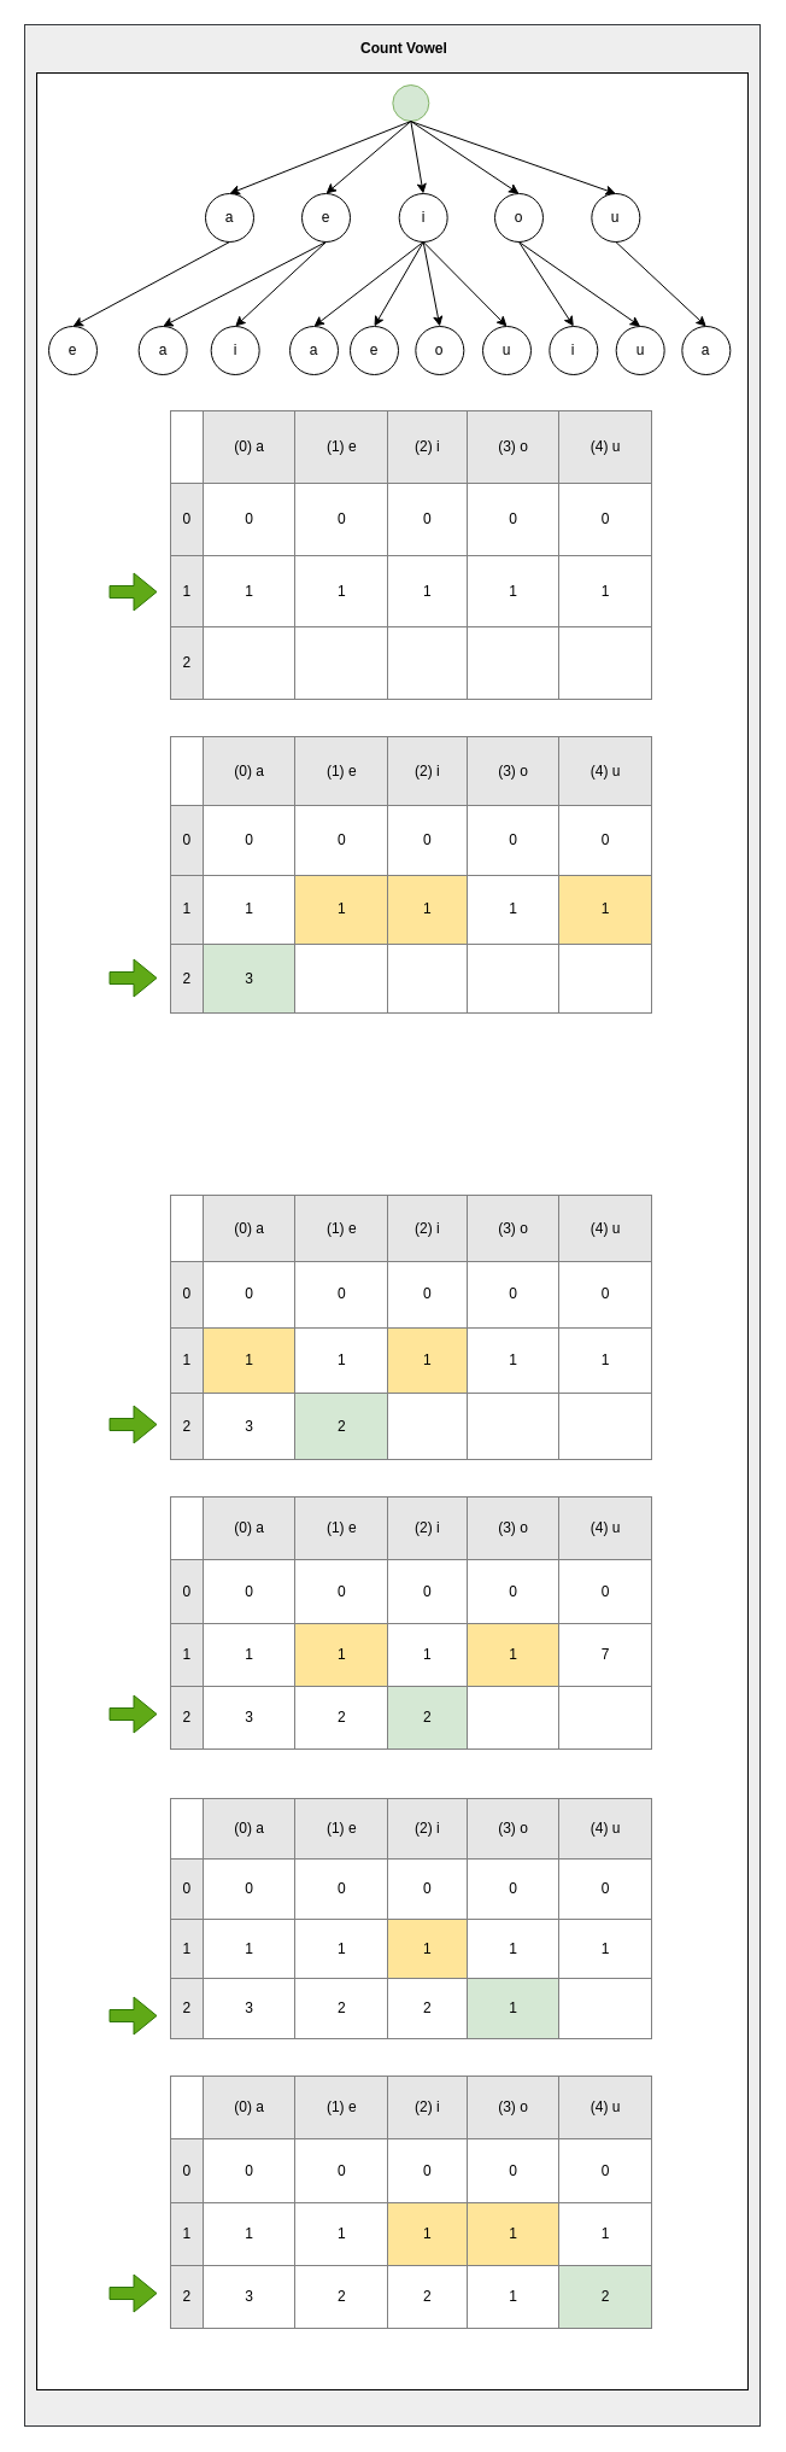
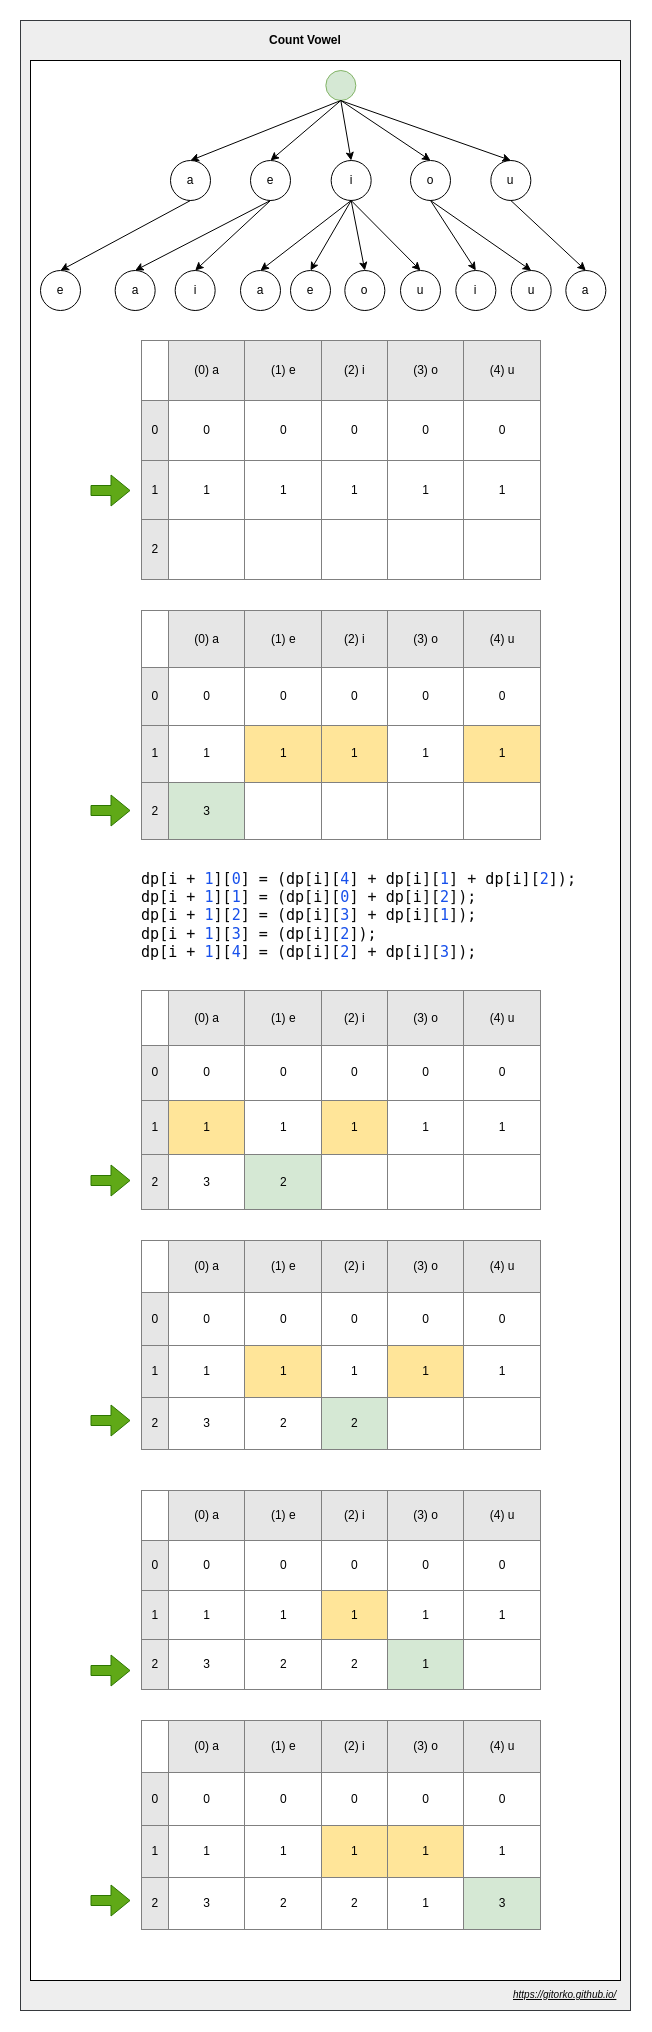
- <mxCell id="5" value="Count Vowel" style="text;html=1;strokeColor=none;fillColor=none;align=center;verticalAlign=middle;whiteSpace=wrap;rounded=0;fontStyle=1" parent="1" vertex="1"><mxGeometry x="290" y="30" width="90" height="20" as="geometry" /></mxCell>
+ <mxCell id="5" value="Count Vowel" style="text;html=1;strokeColor=none;fillColor=none;align=center;verticalAlign=middle;whiteSpace=wrap;rounded=0;fontStyle=1" parent="1" vertex="1"><mxGeometry x="260" y="30" width="90" height="20" as="geometry" /></mxCell>
+ <mxCell id="10" value="&lt;pre style=&quot;background-color: rgb(255 , 255 , 255) ; color: rgb(8 , 8 , 8) ; font-family: &amp;#34;jetbrains mono&amp;#34; , monospace ; font-size: 11.3pt&quot;&gt;&lt;span style=&quot;color: rgb(0 , 0 , 0)&quot;&gt;dp&lt;/span&gt;[&lt;span style=&quot;color: rgb(0 , 0 , 0)&quot;&gt;i &lt;/span&gt;+ &lt;span style=&quot;color: rgb(23 , 80 , 235)&quot;&gt;1&lt;/span&gt;][&lt;span style=&quot;color: rgb(23 , 80 , 235)&quot;&gt;0&lt;/span&gt;] = (&lt;span style=&quot;color: rgb(0 , 0 , 0)&quot;&gt;dp&lt;/span&gt;[&lt;span style=&quot;color: rgb(0 , 0 , 0)&quot;&gt;i&lt;/span&gt;][&lt;span style=&quot;color: rgb(23 , 80 , 235)&quot;&gt;4&lt;/span&gt;] + &lt;span style=&quot;color: rgb(0 , 0 , 0)&quot;&gt;dp&lt;/span&gt;[&lt;span style=&quot;color: rgb(0 , 0 , 0)&quot;&gt;i&lt;/span&gt;][&lt;span style=&quot;color: rgb(23 , 80 , 235)&quot;&gt;1&lt;/span&gt;] + &lt;span style=&quot;color: rgb(0 , 0 , 0)&quot;&gt;dp&lt;/span&gt;[&lt;span style=&quot;color: rgb(0 , 0 , 0)&quot;&gt;i&lt;/span&gt;][&lt;span style=&quot;color: rgb(23 , 80 , 235)&quot;&gt;2&lt;/span&gt;]);&lt;br&gt;&lt;span style=&quot;color: rgb(0 , 0 , 0)&quot;&gt;dp&lt;/span&gt;[&lt;span style=&quot;color: rgb(0 , 0 , 0)&quot;&gt;i &lt;/span&gt;+ &lt;span style=&quot;color: rgb(23 , 80 , 235)&quot;&gt;1&lt;/span&gt;][&lt;span style=&quot;color: rgb(23 , 80 , 235)&quot;&gt;1&lt;/span&gt;] = (&lt;span style=&quot;color: rgb(0 , 0 , 0)&quot;&gt;dp&lt;/span&gt;[&lt;span style=&quot;color: rgb(0 , 0 , 0)&quot;&gt;i&lt;/span&gt;][&lt;span style=&quot;color: rgb(23 , 80 , 235)&quot;&gt;0&lt;/span&gt;] + &lt;span style=&quot;color: rgb(0 , 0 , 0)&quot;&gt;dp&lt;/span&gt;[&lt;span style=&quot;color: rgb(0 , 0 , 0)&quot;&gt;i&lt;/span&gt;][&lt;span style=&quot;color: rgb(23 , 80 , 235)&quot;&gt;2&lt;/span&gt;]);&lt;br&gt;&lt;span style=&quot;color: rgb(0 , 0 , 0)&quot;&gt;dp&lt;/span&gt;[&lt;span style=&quot;color: rgb(0 , 0 , 0)&quot;&gt;i &lt;/span&gt;+ &lt;span style=&quot;color: rgb(23 , 80 , 235)&quot;&gt;1&lt;/span&gt;][&lt;span style=&quot;color: rgb(23 , 80 , 235)&quot;&gt;2&lt;/span&gt;] = (&lt;span style=&quot;color: rgb(0 , 0 , 0)&quot;&gt;dp&lt;/span&gt;[&lt;span style=&quot;color: rgb(0 , 0 , 0)&quot;&gt;i&lt;/span&gt;][&lt;span style=&quot;color: rgb(23 , 80 , 235)&quot;&gt;3&lt;/span&gt;] + &lt;span style=&quot;color: rgb(0 , 0 , 0)&quot;&gt;dp&lt;/span&gt;[&lt;span style=&quot;color: rgb(0 , 0 , 0)&quot;&gt;i&lt;/span&gt;][&lt;span style=&quot;color: rgb(23 , 80 , 235)&quot;&gt;1&lt;/span&gt;]);&lt;br&gt;&lt;span style=&quot;color: rgb(0 , 0 , 0)&quot;&gt;dp&lt;/span&gt;[&lt;span style=&quot;color: rgb(0 , 0 , 0)&quot;&gt;i &lt;/span&gt;+ &lt;span style=&quot;color: rgb(23 , 80 , 235)&quot;&gt;1&lt;/span&gt;][&lt;span style=&quot;color: rgb(23 , 80 , 235)&quot;&gt;3&lt;/span&gt;] = (&lt;span style=&quot;color: rgb(0 , 0 , 0)&quot;&gt;dp&lt;/span&gt;[&lt;span style=&quot;color: rgb(0 , 0 , 0)&quot;&gt;i&lt;/span&gt;][&lt;span style=&quot;color: rgb(23 , 80 , 235)&quot;&gt;2&lt;/span&gt;]);&lt;br&gt;&lt;span style=&quot;color: rgb(0 , 0 , 0)&quot;&gt;dp&lt;/span&gt;[&lt;span style=&quot;color: rgb(0 , 0 , 0)&quot;&gt;i &lt;/span&gt;+ &lt;span style=&quot;color: rgb(23 , 80 , 235)&quot;&gt;1&lt;/span&gt;][&lt;span style=&quot;color: rgb(23 , 80 , 235)&quot;&gt;4&lt;/span&gt;] = (&lt;span style=&quot;color: rgb(0 , 0 , 0)&quot;&gt;dp&lt;/span&gt;[&lt;span style=&quot;color: rgb(0 , 0 , 0)&quot;&gt;i&lt;/span&gt;][&lt;span style=&quot;color: rgb(23 , 80 , 235)&quot;&gt;2&lt;/span&gt;] + &lt;span style=&quot;color: rgb(0 , 0 , 0)&quot;&gt;dp&lt;/span&gt;[&lt;span style=&quot;color: rgb(0 , 0 , 0)&quot;&gt;i&lt;/span&gt;][&lt;span style=&quot;color: rgb(23 , 80 , 235)&quot;&gt;3&lt;/span&gt;]);&lt;/pre&gt;" style="text;html=1;align=left;verticalAlign=middle;resizable=0;points=[];autosize=1;" parent="1" vertex="1"><mxGeometry x="139.33" y="860" width="450" height="110" as="geometry" /></mxCell>
- <mxCell id="44" value="&lt;table border=&quot;1&quot; width=&quot;100%&quot; style=&quot;width: 100% ; height: 100% ; border-collapse: collapse&quot;&gt;&lt;tbody&gt;&lt;tr&gt;&lt;td&gt;&lt;br&gt;&lt;/td&gt;&lt;td align=&quot;center&quot; style=&quot;background-color: rgb(230 , 230 , 230)&quot;&gt;(0) a&lt;/td&gt;&lt;td style=&quot;text-align: center ; background-color: rgb(230 , 230 , 230)&quot;&gt;(1) e&lt;/td&gt;&lt;td style=&quot;text-align: center ; background-color: rgb(230 , 230 , 230)&quot;&gt;(2) i&lt;/td&gt;&lt;td style=&quot;text-align: center ; background-color: rgb(230 , 230 , 230)&quot;&gt;(3) o&lt;/td&gt;&lt;td style=&quot;text-align: center ; background-color: rgb(230 , 230 , 230)&quot;&gt;(4) u&lt;/td&gt;&lt;/tr&gt;&lt;tr&gt;&lt;td style=&quot;text-align: center ; background-color: rgb(230 , 230 , 230)&quot;&gt;0&lt;/td&gt;&lt;td align=&quot;center&quot;&gt;0&lt;/td&gt;&lt;td style=&quot;text-align: center&quot;&gt;0&lt;/td&gt;&lt;td style=&quot;text-align: center&quot;&gt;0&lt;/td&gt;&lt;td style=&quot;text-align: center&quot;&gt;0&lt;/td&gt;&lt;td style=&quot;text-align: center&quot;&gt;0&lt;/td&gt;&lt;/tr&gt;&lt;tr&gt;&lt;td style=&quot;text-align: center ; background-color: rgb(230 , 230 , 230)&quot;&gt;1&lt;/td&gt;&lt;td style=&quot;text-align: center&quot;&gt;1&lt;/td&gt;&lt;td style=&quot;text-align: center ; background-color: rgb(255 , 229 , 153)&quot;&gt;1&lt;/td&gt;&lt;td style=&quot;text-align: center&quot;&gt;1&lt;/td&gt;&lt;td style=&quot;text-align: center ; background-color: rgb(255 , 229 , 153)&quot;&gt;1&lt;/td&gt;&lt;td style=&quot;text-align: center&quot;&gt;7&lt;/td&gt;&lt;/tr&gt;&lt;tr&gt;&lt;td style=&quot;text-align: center ; background-color: rgb(230 , 230 , 230)&quot;&gt;2&lt;/td&gt;&lt;td style=&quot;text-align: center&quot;&gt;3&lt;/td&gt;&lt;td style=&quot;text-align: center&quot;&gt;2&lt;/td&gt;&lt;td style=&quot;text-align: center ; background-color: rgb(213 , 232 , 212)&quot;&gt;2&lt;/td&gt;&lt;td&gt;&lt;br&gt;&lt;/td&gt;&lt;td&gt;&lt;br&gt;&lt;/td&gt;&lt;/tr&gt;&lt;/tbody&gt;&lt;/table&gt;" style="text;html=1;strokeColor=none;fillColor=none;overflow=fill;" parent="1" vertex="1"><mxGeometry x="141" y="1240" width="400" height="210" as="geometry" /></mxCell>
+ <mxCell id="44" value="&lt;table border=&quot;1&quot; width=&quot;100%&quot; style=&quot;width: 100% ; height: 100% ; border-collapse: collapse&quot;&gt;&lt;tbody&gt;&lt;tr&gt;&lt;td&gt;&lt;br&gt;&lt;/td&gt;&lt;td align=&quot;center&quot; style=&quot;background-color: rgb(230 , 230 , 230)&quot;&gt;(0) a&lt;/td&gt;&lt;td style=&quot;text-align: center ; background-color: rgb(230 , 230 , 230)&quot;&gt;(1) e&lt;/td&gt;&lt;td style=&quot;text-align: center ; background-color: rgb(230 , 230 , 230)&quot;&gt;(2) i&lt;/td&gt;&lt;td style=&quot;text-align: center ; background-color: rgb(230 , 230 , 230)&quot;&gt;(3) o&lt;/td&gt;&lt;td style=&quot;text-align: center ; background-color: rgb(230 , 230 , 230)&quot;&gt;(4) u&lt;/td&gt;&lt;/tr&gt;&lt;tr&gt;&lt;td style=&quot;text-align: center ; background-color: rgb(230 , 230 , 230)&quot;&gt;0&lt;/td&gt;&lt;td align=&quot;center&quot;&gt;0&lt;/td&gt;&lt;td style=&quot;text-align: center&quot;&gt;0&lt;/td&gt;&lt;td style=&quot;text-align: center&quot;&gt;0&lt;/td&gt;&lt;td style=&quot;text-align: center&quot;&gt;0&lt;/td&gt;&lt;td style=&quot;text-align: center&quot;&gt;0&lt;/td&gt;&lt;/tr&gt;&lt;tr&gt;&lt;td style=&quot;text-align: center ; background-color: rgb(230 , 230 , 230)&quot;&gt;1&lt;/td&gt;&lt;td style=&quot;text-align: center&quot;&gt;1&lt;/td&gt;&lt;td style=&quot;text-align: center ; background-color: rgb(255 , 229 , 153)&quot;&gt;1&lt;/td&gt;&lt;td style=&quot;text-align: center&quot;&gt;1&lt;/td&gt;&lt;td style=&quot;text-align: center ; background-color: rgb(255 , 229 , 153)&quot;&gt;1&lt;/td&gt;&lt;td style=&quot;text-align: center&quot;&gt;1&lt;/td&gt;&lt;/tr&gt;&lt;tr&gt;&lt;td style=&quot;text-align: center ; background-color: rgb(230 , 230 , 230)&quot;&gt;2&lt;/td&gt;&lt;td style=&quot;text-align: center&quot;&gt;3&lt;/td&gt;&lt;td style=&quot;text-align: center&quot;&gt;2&lt;/td&gt;&lt;td style=&quot;text-align: center ; background-color: rgb(213 , 232 , 212)&quot;&gt;2&lt;/td&gt;&lt;td&gt;&lt;br&gt;&lt;/td&gt;&lt;td&gt;&lt;br&gt;&lt;/td&gt;&lt;/tr&gt;&lt;/tbody&gt;&lt;/table&gt;" style="text;html=1;strokeColor=none;fillColor=none;overflow=fill;" parent="1" vertex="1"><mxGeometry x="141" y="1240" width="400" height="210" as="geometry" /></mxCell>
- <mxCell id="48" value="&lt;table border=&quot;1&quot; width=&quot;100%&quot; style=&quot;width: 100% ; height: 100% ; border-collapse: collapse&quot;&gt;&lt;tbody&gt;&lt;tr&gt;&lt;td&gt;&lt;br&gt;&lt;/td&gt;&lt;td align=&quot;center&quot; style=&quot;background-color: rgb(230 , 230 , 230)&quot;&gt;(0) a&lt;/td&gt;&lt;td style=&quot;text-align: center ; background-color: rgb(230 , 230 , 230)&quot;&gt;(1) e&lt;/td&gt;&lt;td style=&quot;text-align: center ; background-color: rgb(230 , 230 , 230)&quot;&gt;(2) i&lt;/td&gt;&lt;td style=&quot;text-align: center ; background-color: rgb(230 , 230 , 230)&quot;&gt;(3) o&lt;/td&gt;&lt;td style=&quot;text-align: center ; background-color: rgb(230 , 230 , 230)&quot;&gt;(4) u&lt;/td&gt;&lt;/tr&gt;&lt;tr&gt;&lt;td style=&quot;text-align: center ; background-color: rgb(230 , 230 , 230)&quot;&gt;0&lt;/td&gt;&lt;td align=&quot;center&quot;&gt;0&lt;/td&gt;&lt;td style=&quot;text-align: center&quot;&gt;0&lt;/td&gt;&lt;td style=&quot;text-align: center&quot;&gt;0&lt;/td&gt;&lt;td style=&quot;text-align: center&quot;&gt;0&lt;/td&gt;&lt;td style=&quot;text-align: center&quot;&gt;0&lt;/td&gt;&lt;/tr&gt;&lt;tr&gt;&lt;td style=&quot;text-align: center ; background-color: rgb(230 , 230 , 230)&quot;&gt;1&lt;/td&gt;&lt;td style=&quot;text-align: center&quot;&gt;1&lt;/td&gt;&lt;td style=&quot;text-align: center&quot;&gt;1&lt;/td&gt;&lt;td style=&quot;text-align: center ; background-color: rgb(255 , 229 , 153)&quot;&gt;1&lt;/td&gt;&lt;td style=&quot;text-align: center ; background-color: rgb(255 , 229 , 153)&quot;&gt;1&lt;/td&gt;&lt;td style=&quot;text-align: center&quot;&gt;1&lt;/td&gt;&lt;/tr&gt;&lt;tr&gt;&lt;td style=&quot;text-align: center ; background-color: rgb(230 , 230 , 230)&quot;&gt;2&lt;/td&gt;&lt;td style=&quot;text-align: center&quot;&gt;3&lt;/td&gt;&lt;td style=&quot;text-align: center&quot;&gt;2&lt;/td&gt;&lt;td style=&quot;text-align: center&quot;&gt;2&lt;/td&gt;&lt;td style=&quot;text-align: center&quot;&gt;1&lt;/td&gt;&lt;td style=&quot;text-align: center ; background-color: rgb(213 , 232 , 212)&quot;&gt;2&lt;/td&gt;&lt;/tr&gt;&lt;/tbody&gt;&lt;/table&gt;" style="text;html=1;strokeColor=none;fillColor=none;overflow=fill;" parent="1" vertex="1"><mxGeometry x="141" y="1720" width="400" height="210" as="geometry" /></mxCell>
+ <mxCell id="48" value="&lt;table border=&quot;1&quot; width=&quot;100%&quot; style=&quot;width: 100% ; height: 100% ; border-collapse: collapse&quot;&gt;&lt;tbody&gt;&lt;tr&gt;&lt;td&gt;&lt;br&gt;&lt;/td&gt;&lt;td align=&quot;center&quot; style=&quot;background-color: rgb(230 , 230 , 230)&quot;&gt;(0) a&lt;/td&gt;&lt;td style=&quot;text-align: center ; background-color: rgb(230 , 230 , 230)&quot;&gt;(1) e&lt;/td&gt;&lt;td style=&quot;text-align: center ; background-color: rgb(230 , 230 , 230)&quot;&gt;(2) i&lt;/td&gt;&lt;td style=&quot;text-align: center ; background-color: rgb(230 , 230 , 230)&quot;&gt;(3) o&lt;/td&gt;&lt;td style=&quot;text-align: center ; background-color: rgb(230 , 230 , 230)&quot;&gt;(4) u&lt;/td&gt;&lt;/tr&gt;&lt;tr&gt;&lt;td style=&quot;text-align: center ; background-color: rgb(230 , 230 , 230)&quot;&gt;0&lt;/td&gt;&lt;td align=&quot;center&quot;&gt;0&lt;/td&gt;&lt;td style=&quot;text-align: center&quot;&gt;0&lt;/td&gt;&lt;td style=&quot;text-align: center&quot;&gt;0&lt;/td&gt;&lt;td style=&quot;text-align: center&quot;&gt;0&lt;/td&gt;&lt;td style=&quot;text-align: center&quot;&gt;0&lt;/td&gt;&lt;/tr&gt;&lt;tr&gt;&lt;td style=&quot;text-align: center ; background-color: rgb(230 , 230 , 230)&quot;&gt;1&lt;/td&gt;&lt;td style=&quot;text-align: center&quot;&gt;1&lt;/td&gt;&lt;td style=&quot;text-align: center&quot;&gt;1&lt;/td&gt;&lt;td style=&quot;text-align: center ; background-color: rgb(255 , 229 , 153)&quot;&gt;1&lt;/td&gt;&lt;td style=&quot;text-align: center ; background-color: rgb(255 , 229 , 153)&quot;&gt;1&lt;/td&gt;&lt;td style=&quot;text-align: center&quot;&gt;1&lt;/td&gt;&lt;/tr&gt;&lt;tr&gt;&lt;td style=&quot;text-align: center ; background-color: rgb(230 , 230 , 230)&quot;&gt;2&lt;/td&gt;&lt;td style=&quot;text-align: center&quot;&gt;3&lt;/td&gt;&lt;td style=&quot;text-align: center&quot;&gt;2&lt;/td&gt;&lt;td style=&quot;text-align: center&quot;&gt;2&lt;/td&gt;&lt;td style=&quot;text-align: center&quot;&gt;1&lt;/td&gt;&lt;td style=&quot;text-align: center ; background-color: rgb(213 , 232 , 212)&quot;&gt;3&lt;/td&gt;&lt;/tr&gt;&lt;/tbody&gt;&lt;/table&gt;" style="text;html=1;strokeColor=none;fillColor=none;overflow=fill;" parent="1" vertex="1"><mxGeometry x="141" y="1720" width="400" height="210" as="geometry" /></mxCell>
+ <mxCell id="6" value="&lt;font style=&quot;font-size: 10px&quot;&gt;&lt;i&gt;&lt;u&gt;https://gitorko.github.io/&lt;/u&gt;&lt;/i&gt;&lt;/font&gt;" style="text;html=1;" parent="1" vertex="1"><mxGeometry x="510.67" y="1980" width="110" height="30" as="geometry" /></mxCell>
